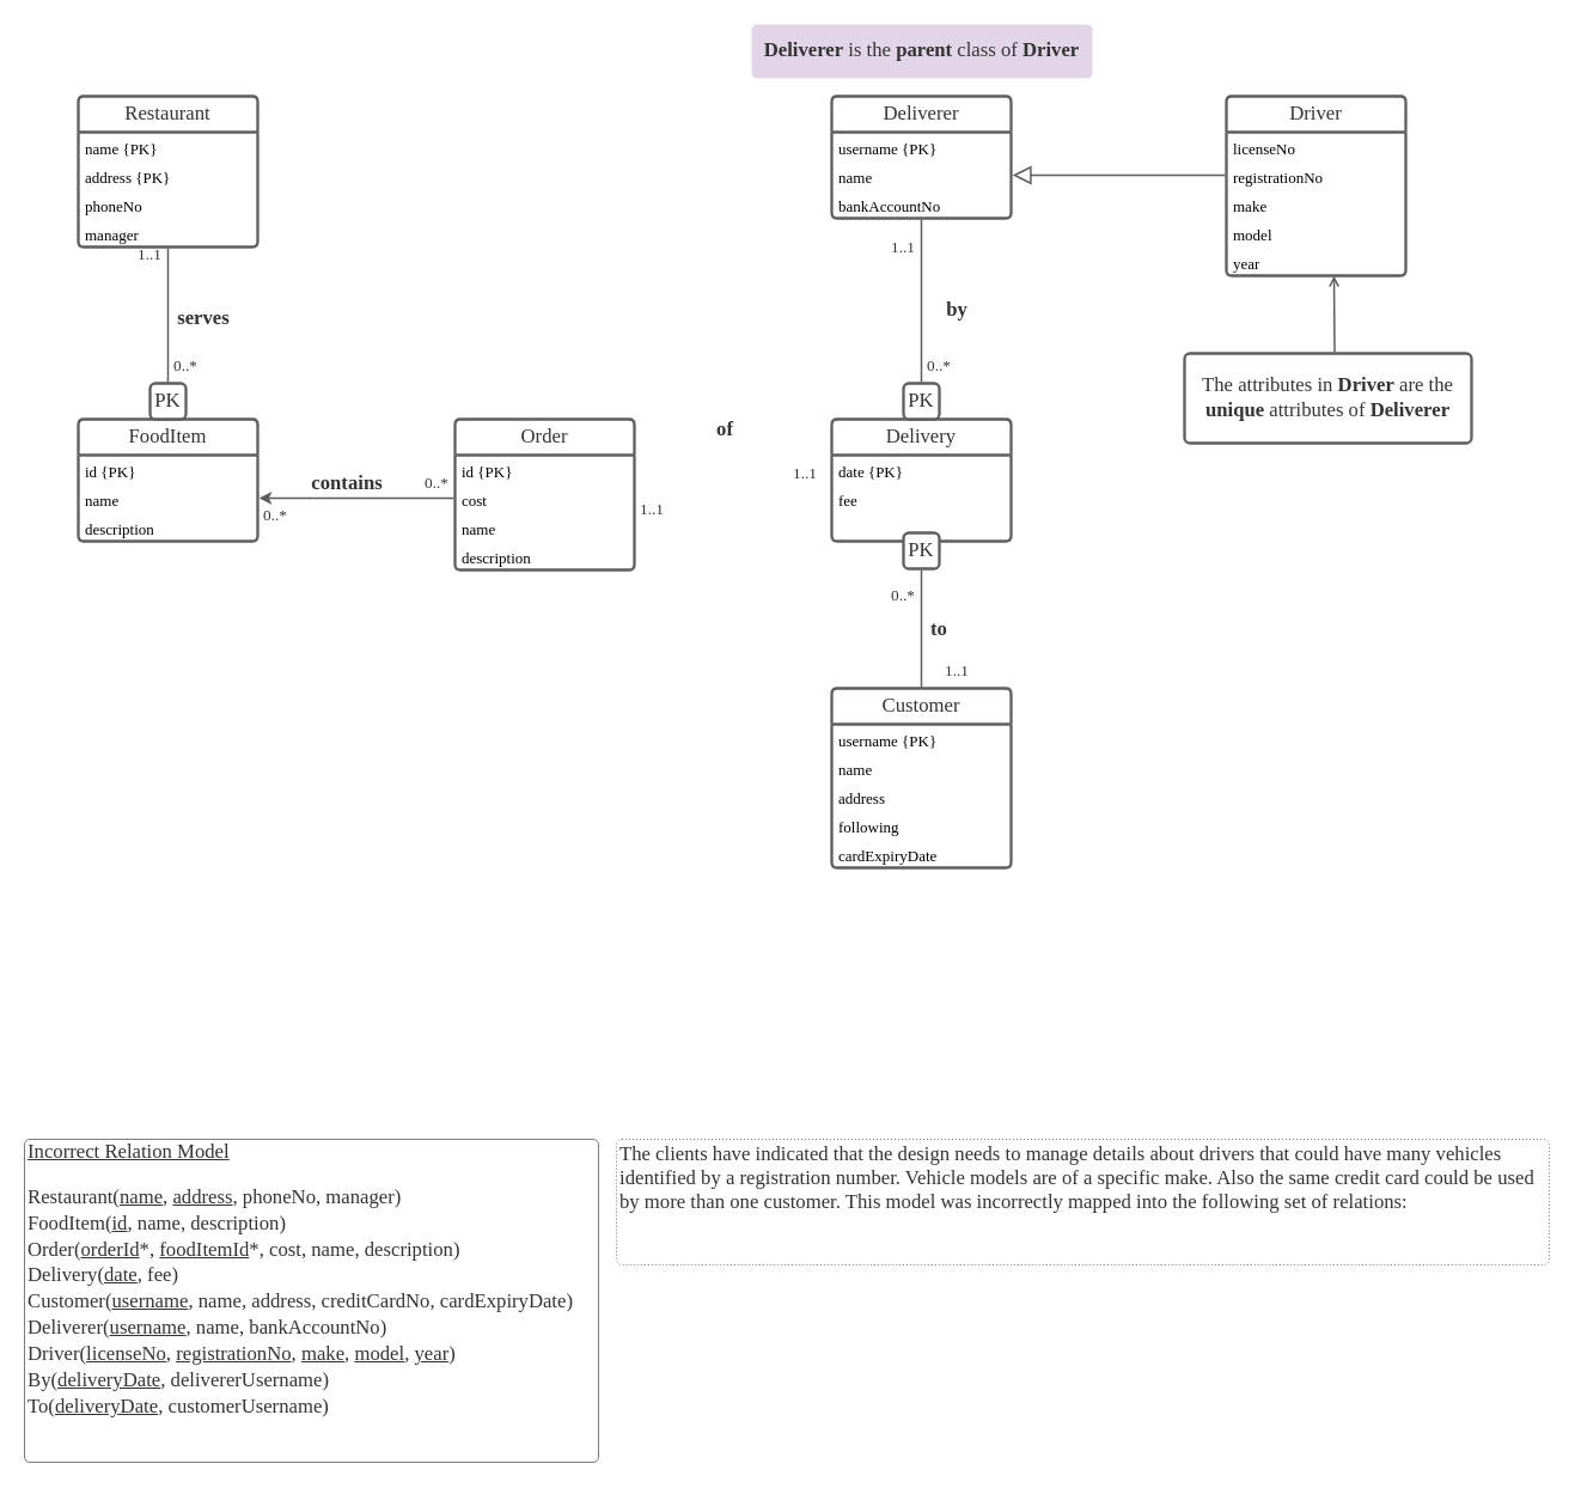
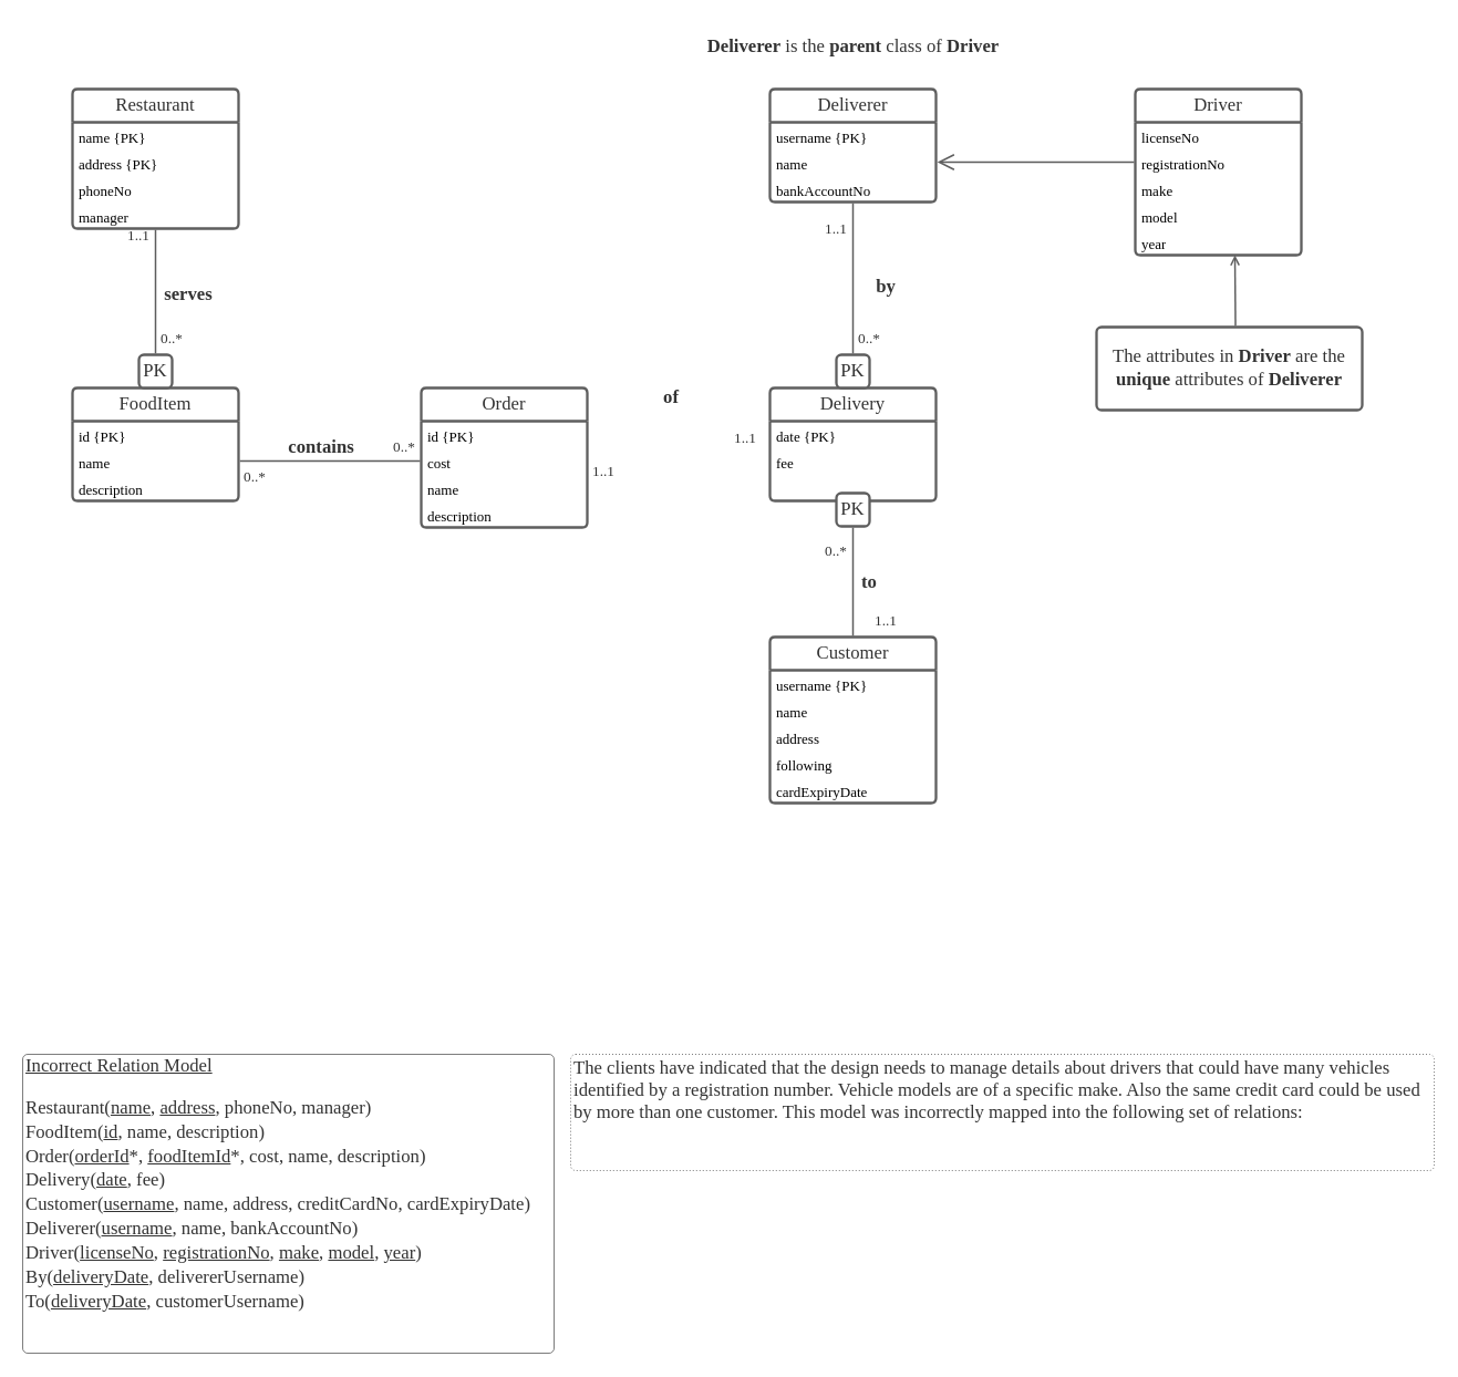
- <mxCell id="65" value="&lt;div style=&quot;display: flex; justify-content: center; text-align: center; align-items: baseline; font-size: 0; line-height: 1.25;margin-top: -2px;&quot;&gt;&lt;span&gt;&lt;span style=&quot;font-size:16.7px;color:#333333;font-weight: bold;font-family: Liberation Serif;&quot;&gt;Deliverer&lt;/span&gt;&lt;span style=&quot;font-size:16.7px;color:#333333;font-family: Liberation Serif;&quot;&gt; is the &lt;/span&gt;&lt;span style=&quot;font-size:16.7px;color:#333333;font-weight: bold;font-family: Liberation Serif;&quot;&gt;parent&lt;/span&gt;&lt;span style=&quot;font-size:16.7px;color:#333333;font-family: Liberation Serif;&quot;&gt; class of &lt;/span&gt;&lt;span style=&quot;font-size:16.7px;color:#333333;font-weight: bold;font-family: Liberation Serif;&quot;&gt;Driver&lt;/span&gt;&lt;/span&gt;&lt;/div&gt;" style="html=1;overflow=block;blockSpacing=1;whiteSpace=wrap;fontSize=13;fontFamily=Liberation Serif;spacing=3.8;strokeColor=none;strokeOpacity=100;rounded=1;absoluteArcSize=1;arcSize=9;strokeWidth=0;fillColor=#e1d5e7;" parent="63" vertex="1"><mxGeometry width="285" height="45" as="geometry" /></mxCell>
+ <mxCell id="65" value="&lt;div style=&quot;display: flex; justify-content: center; text-align: center; align-items: baseline; font-size: 0; line-height: 1.25;margin-top: -2px;&quot;&gt;&lt;span&gt;&lt;span style=&quot;font-size:16.7px;color:#333333;font-weight: bold;font-family: Liberation Serif;&quot;&gt;Deliverer&lt;/span&gt;&lt;span style=&quot;font-size:16.7px;color:#333333;font-family: Liberation Serif;&quot;&gt; is the &lt;/span&gt;&lt;span style=&quot;font-size:16.7px;color:#333333;font-weight: bold;font-family: Liberation Serif;&quot;&gt;parent&lt;/span&gt;&lt;span style=&quot;font-size:16.7px;color:#333333;font-family: Liberation Serif;&quot;&gt; class of &lt;/span&gt;&lt;span style=&quot;font-size:16.7px;color:#333333;font-weight: bold;font-family: Liberation Serif;&quot;&gt;Driver&lt;/span&gt;&lt;/span&gt;&lt;/div&gt;" style="html=1;overflow=block;blockSpacing=1;whiteSpace=wrap;fontSize=13;fontFamily=Liberation Serif;spacing=3.8;strokeColor=none;strokeOpacity=100;rounded=1;absoluteArcSize=1;arcSize=9;strokeWidth=0;" parent="63" vertex="1"><mxGeometry width="285" height="45" as="geometry" /></mxCell>
- <mxCell id="40" value="" style="html=1;jettySize=18;whiteSpace=wrap;overflow=block;blockSpacing=1;fontSize=13;strokeColor=#5E5E5E;strokeWidth=1.5;rounded=1;arcSize=12;edgeStyle=orthogonalEdgeStyle;startArrow=none;endArrow=block;endFill=0;endSize=12;exitX=-0.007;exitY=0.44;exitPerimeter=0;entryX=1.008;entryY=0.647;entryPerimeter=0;" parent="2" source="25" target="21" edge="1"><mxGeometry width="100" height="100" relative="1" as="geometry"><Array as="points" /></mxGeometry></mxCell>
+ <mxCell id="40" value="" style="html=1;jettySize=18;whiteSpace=wrap;overflow=block;blockSpacing=1;fontSize=13;strokeColor=#5E5E5E;strokeWidth=1.5;rounded=1;arcSize=12;edgeStyle=orthogonalEdgeStyle;startArrow=none;endArrow=open;endFill=0;endSize=12;exitX=-0.007;exitY=0.44;exitPerimeter=0;entryX=1.008;entryY=0.647;entryPerimeter=0;" parent="2" source="25" target="21" edge="1"><mxGeometry width="100" height="100" relative="1" as="geometry"><Array as="points" /></mxGeometry></mxCell>
- <mxCell id="48" value="" style="html=1;jettySize=18;whiteSpace=wrap;overflow=block;blockSpacing=1;fontSize=13;strokeColor=#5E5E5E;strokeWidth=1.5;rounded=1;arcSize=12;edgeStyle=orthogonalEdgeStyle;startArrow=none;endArrow=classic;exitX=-0.007;exitY=0.524;exitPerimeter=0;entryX=1.008;entryY=0.647;entryPerimeter=0;" parent="2" source="12" target="8" edge="1"><mxGeometry width="100" height="100" relative="1" as="geometry"><Array as="points" /></mxGeometry></mxCell>
+ <mxCell id="48" value="" style="html=1;jettySize=18;whiteSpace=wrap;overflow=block;blockSpacing=1;fontSize=13;strokeColor=#5E5E5E;strokeWidth=1.5;rounded=1;arcSize=12;edgeStyle=orthogonalEdgeStyle;startArrow=none;endArrow=none;exitX=-0.007;exitY=0.524;exitPerimeter=0;entryX=1.008;entryY=0.647;entryPerimeter=0;" parent="2" source="12" target="8" edge="1"><mxGeometry width="100" height="100" relative="1" as="geometry"><Array as="points" /></mxGeometry></mxCell>
